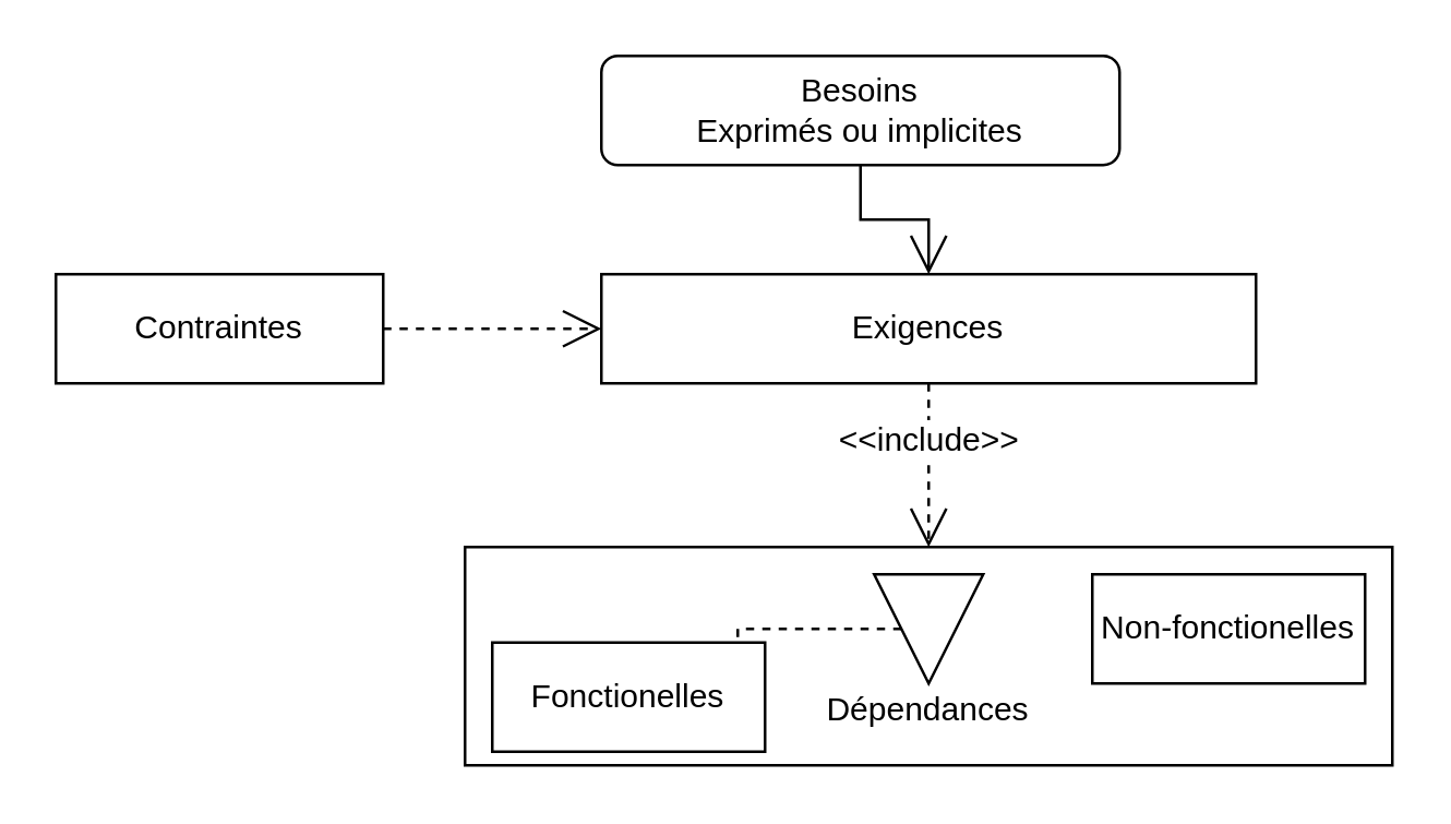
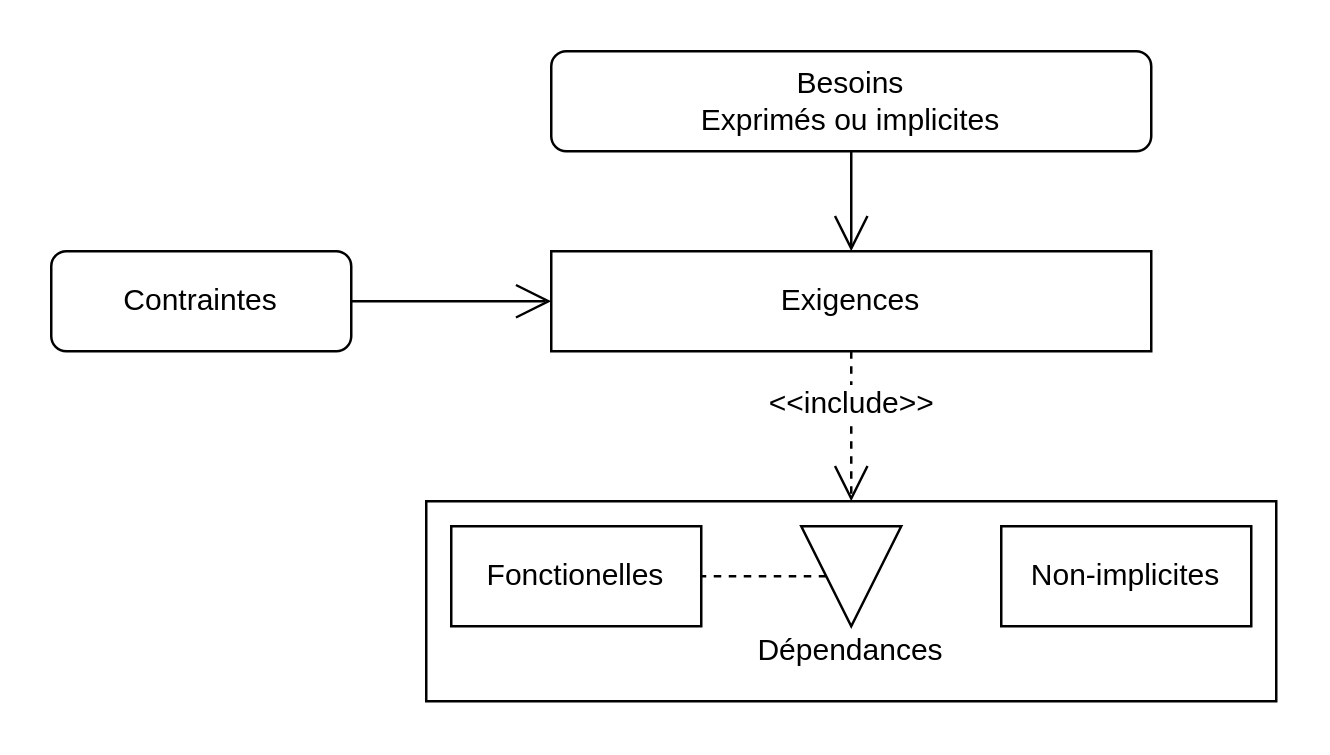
- <mxCell id="4" value="&lt;font style=&quot;font-size: 12px;&quot;&gt;Besoins&lt;br&gt;&lt;font style=&quot;font-size: 12px;&quot;&gt;Exprimés ou implicites&lt;/font&gt;&lt;/font&gt;" style="rounded=1;whiteSpace=wrap;html=1;fillColor=none;" vertex="1" parent="1"><mxGeometry x="220" y="20" width="190" height="40" as="geometry" /></mxCell>
+ <mxCell id="4" value="&lt;font style=&quot;font-size: 12px;&quot;&gt;Besoins&lt;br&gt;&lt;font style=&quot;font-size: 12px;&quot;&gt;Exprimés ou implicites&lt;/font&gt;&lt;/font&gt;" style="rounded=1;whiteSpace=wrap;html=1;fillColor=none;" vertex="1" parent="1"><mxGeometry x="220" y="20" width="240" height="40" as="geometry" /></mxCell>
- <mxCell id="5" value="Contraintes" style="whiteSpace=wrap;html=1;fillColor=none;rounded=0;" vertex="1" parent="1"><mxGeometry x="20" y="100" width="120" height="40" as="geometry" /></mxCell>
+ <mxCell id="5" value="Contraintes" style="rounded=1;whiteSpace=wrap;html=1;fillColor=none;" vertex="1" parent="1"><mxGeometry x="20" y="100" width="120" height="40" as="geometry" /></mxCell>
- <mxCell id="12" style="edgeStyle=orthogonalEdgeStyle;rounded=0;orthogonalLoop=1;jettySize=auto;html=1;labelBackgroundColor=default;fontSize=12;endArrow=open;endFill=0;endSize=12;startSize=12;dashed=1;" edge="1" parent="1" source="5" target="6"><mxGeometry relative="1" as="geometry"><mxPoint x="350" y="70" as="sourcePoint" /><mxPoint x="350" y="110" as="targetPoint" /></mxGeometry></mxCell>
+ <mxCell id="12" style="edgeStyle=orthogonalEdgeStyle;rounded=0;orthogonalLoop=1;jettySize=auto;html=1;labelBackgroundColor=default;fontSize=12;endArrow=open;endFill=0;endSize=12;startSize=12;" edge="1" parent="1" source="5" target="6"><mxGeometry relative="1" as="geometry"><mxPoint x="350" y="70" as="sourcePoint" /><mxPoint x="350" y="110" as="targetPoint" /></mxGeometry></mxCell>
- <mxCell id="8" value="Non-fonctionelles" style="rounded=0;whiteSpace=wrap;html=1;fontSize=12;fillColor=none;" vertex="1" parent="1"><mxGeometry x="400" y="210" width="100" height="40" as="geometry" /></mxCell>
+ <mxCell id="8" value="Non-implicites" style="rounded=0;whiteSpace=wrap;html=1;fontSize=12;fillColor=none;" vertex="1" parent="1"><mxGeometry x="400" y="210" width="100" height="40" as="geometry" /></mxCell>
- <mxCell id="7" value="Fonctionelles" style="rounded=0;whiteSpace=wrap;html=1;fontSize=12;fillColor=none;" vertex="1" parent="1"><mxGeometry x="180" y="235" width="100" height="40" as="geometry" /></mxCell>
+ <mxCell id="7" value="Fonctionelles" style="rounded=0;whiteSpace=wrap;html=1;fontSize=12;fillColor=none;" vertex="1" parent="1"><mxGeometry x="180" y="210" width="100" height="40" as="geometry" /></mxCell>
